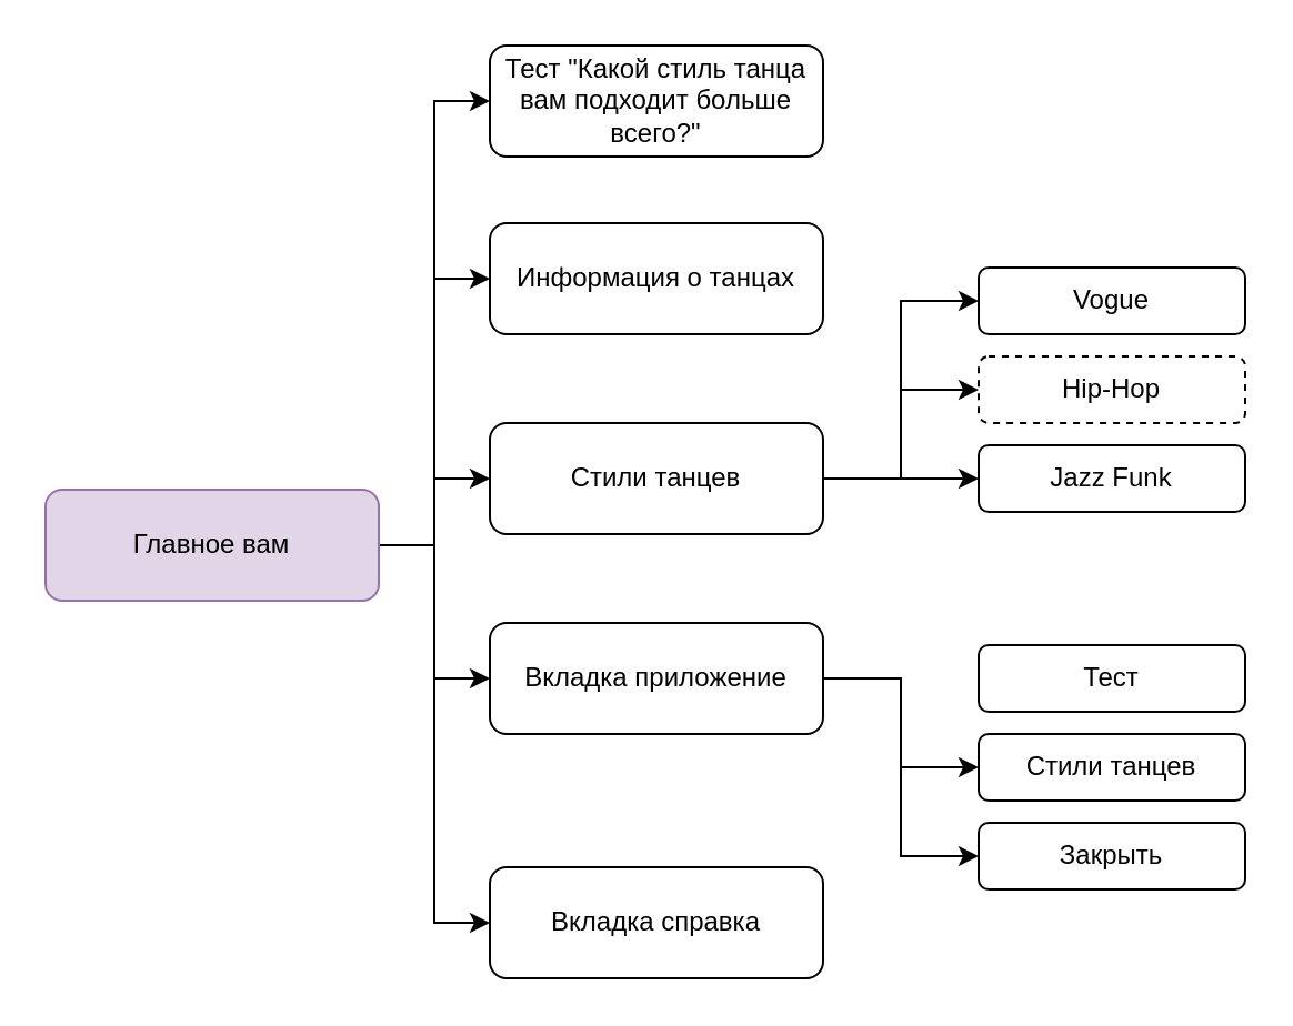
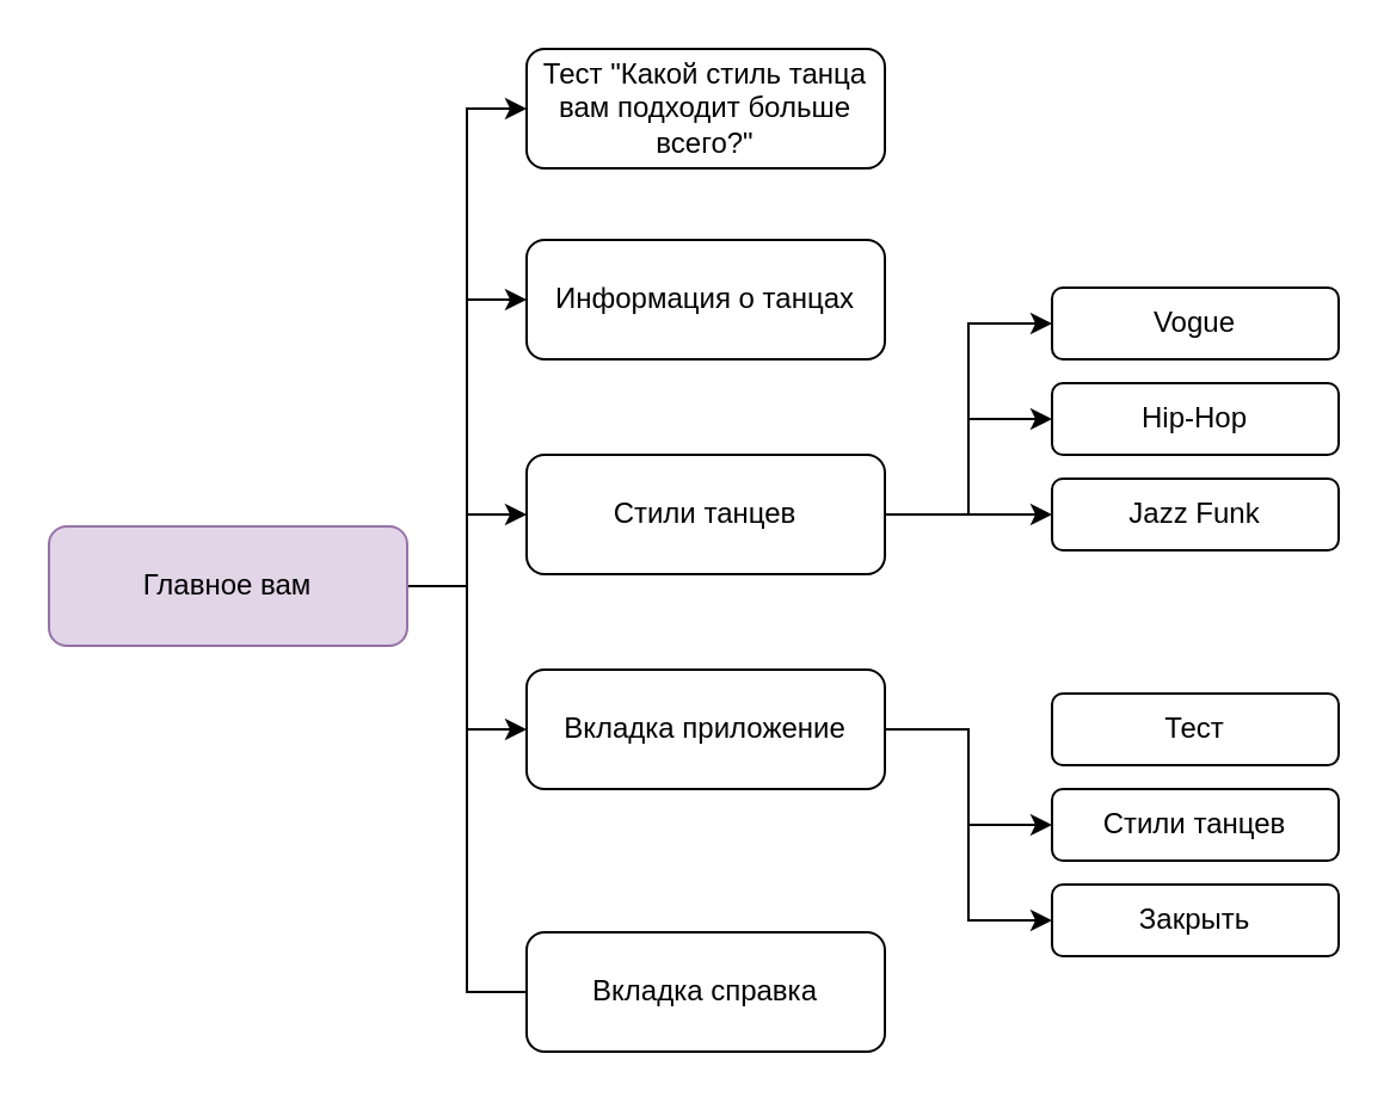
- <mxCell id="22" value="Hip-Hop" style="rounded=1;whiteSpace=wrap;html=1;dashed=1;" vertex="1" parent="1"><mxGeometry x="440" y="160" width="120" height="30" as="geometry" /></mxCell>
+ <mxCell id="22" value="Hip-Hop" style="rounded=1;whiteSpace=wrap;html=1;" vertex="1" parent="1"><mxGeometry x="440" y="160" width="120" height="30" as="geometry" /></mxCell>
- <mxCell id="6" style="edgeStyle=orthogonalEdgeStyle;rounded=0;orthogonalLoop=1;jettySize=auto;html=1;entryX=0;entryY=0.5;entryDx=0;entryDy=0;" edge="1" parent="1" source="7" target="8"><mxGeometry relative="1" as="geometry" /></mxCell>
+ <mxCell id="6" style="edgeStyle=orthogonalEdgeStyle;rounded=0;orthogonalLoop=1;jettySize=auto;html=1;entryX=0;entryY=0.5;entryDx=0;entryDy=0;endArrow=none;" edge="1" parent="1" source="7" target="8"><mxGeometry relative="1" as="geometry" /></mxCell>
